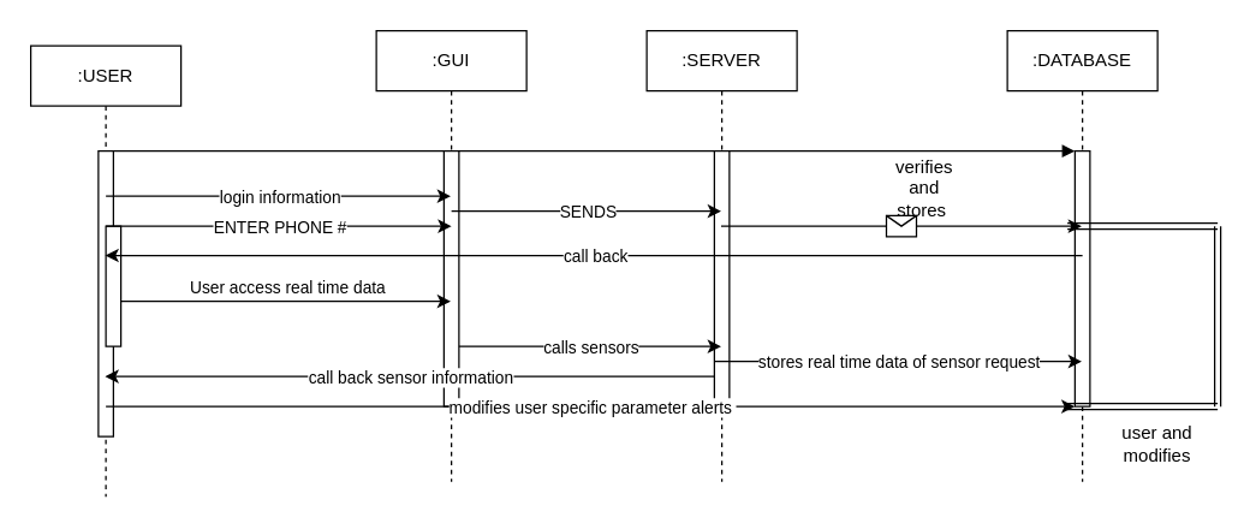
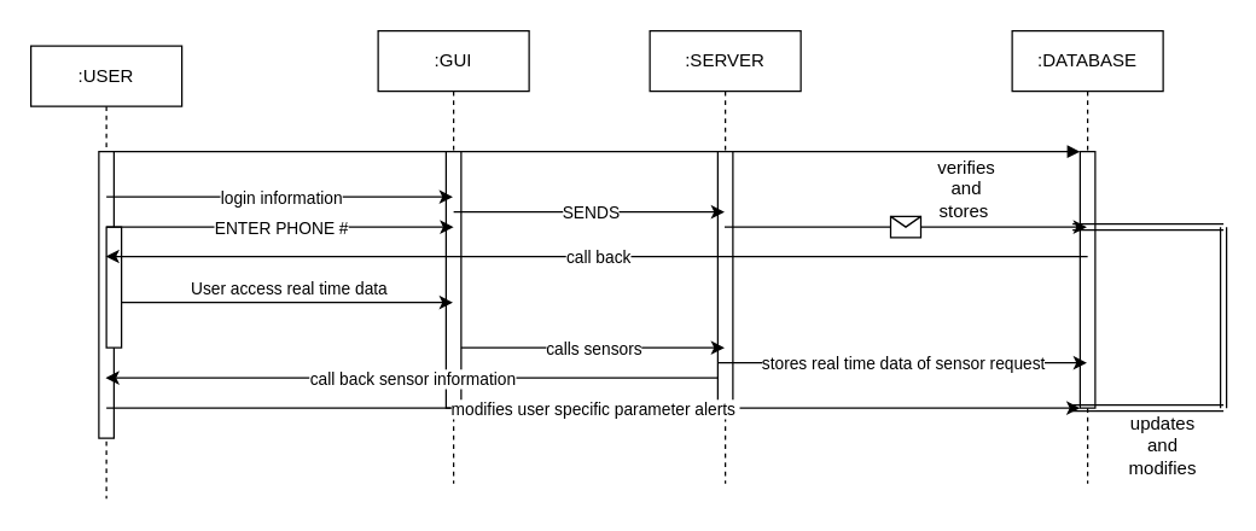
- <mxCell id="18" value="verifies and stores&amp;nbsp;" style="text;html=1;strokeColor=none;fillColor=none;align=center;verticalAlign=middle;whiteSpace=wrap;rounded=0;" vertex="1" parent="1"><mxGeometry x="585" y="110" width="60" height="30" as="geometry" /></mxCell>
+ <mxCell id="18" value="verifies and stores&amp;nbsp;" style="text;html=1;strokeColor=none;fillColor=none;align=center;verticalAlign=middle;whiteSpace=wrap;rounded=0;" vertex="1" parent="1"><mxGeometry x="610" y="110" width="60" height="30" as="geometry" /></mxCell>
- <mxCell id="36" value="user and modifies" style="text;html=1;strokeColor=none;fillColor=none;align=center;verticalAlign=middle;whiteSpace=wrap;rounded=0;" vertex="1" parent="1"><mxGeometry x="740" y="280" width="60" height="30" as="geometry" /></mxCell>
+ <mxCell id="36" value="updates and modifies" style="text;html=1;strokeColor=none;fillColor=none;align=center;verticalAlign=middle;whiteSpace=wrap;rounded=0;" vertex="1" parent="1"><mxGeometry x="740" y="280" width="60" height="30" as="geometry" /></mxCell>
